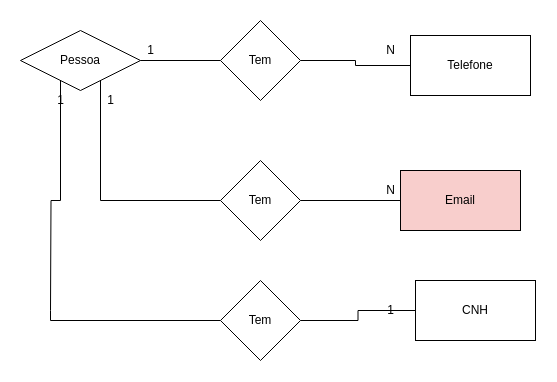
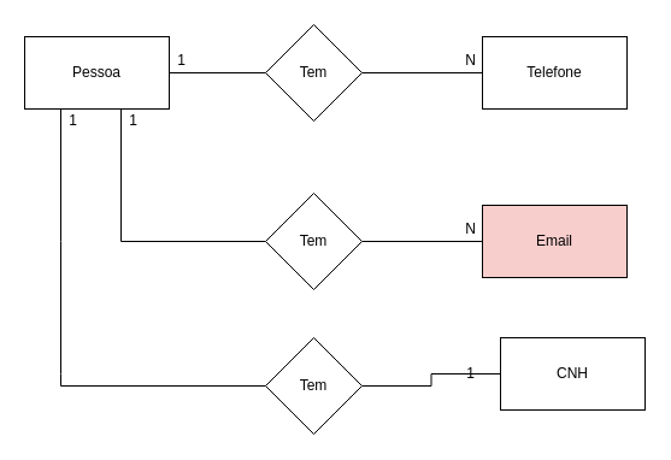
- <mxCell id="4" value="Pessoa" style="rhombus;whiteSpace=wrap;html=1;" parent="1" vertex="1"><mxGeometry x="20" y="30" width="120" height="60" as="geometry" /></mxCell>
+ <mxCell id="4" value="Pessoa" style="rounded=0;whiteSpace=wrap;html=1;" parent="1" vertex="1"><mxGeometry x="20" y="30" width="120" height="60" as="geometry" /></mxCell>
- <mxCell id="8" value="Telefone" style="rounded=0;whiteSpace=wrap;html=1;" parent="1" vertex="1"><mxGeometry x="410" y="35" width="120" height="60" as="geometry" /></mxCell>
+ <mxCell id="8" value="Telefone" style="rounded=0;whiteSpace=wrap;html=1;" parent="1" vertex="1"><mxGeometry x="400" y="30" width="120" height="60" as="geometry" /></mxCell>
